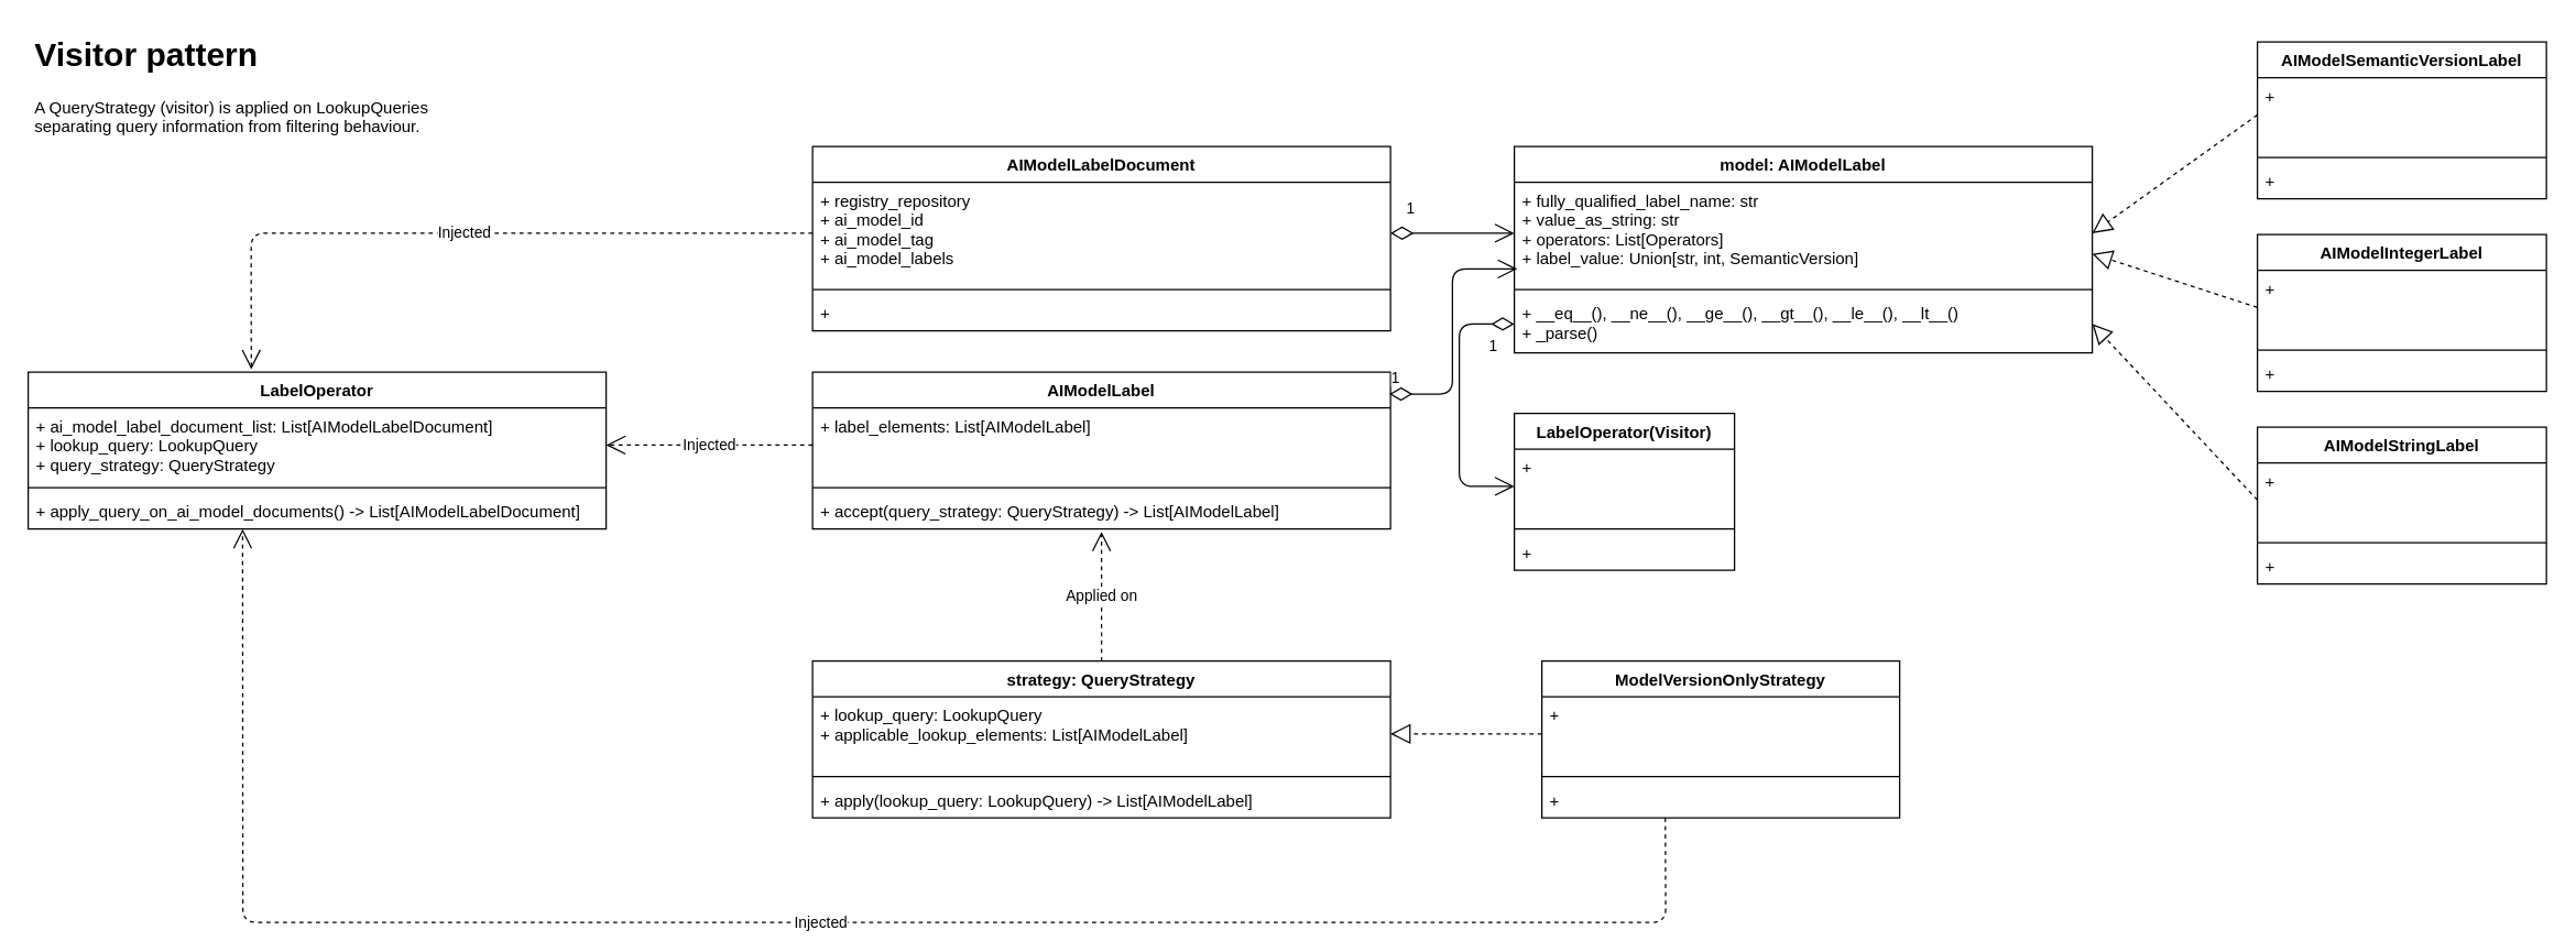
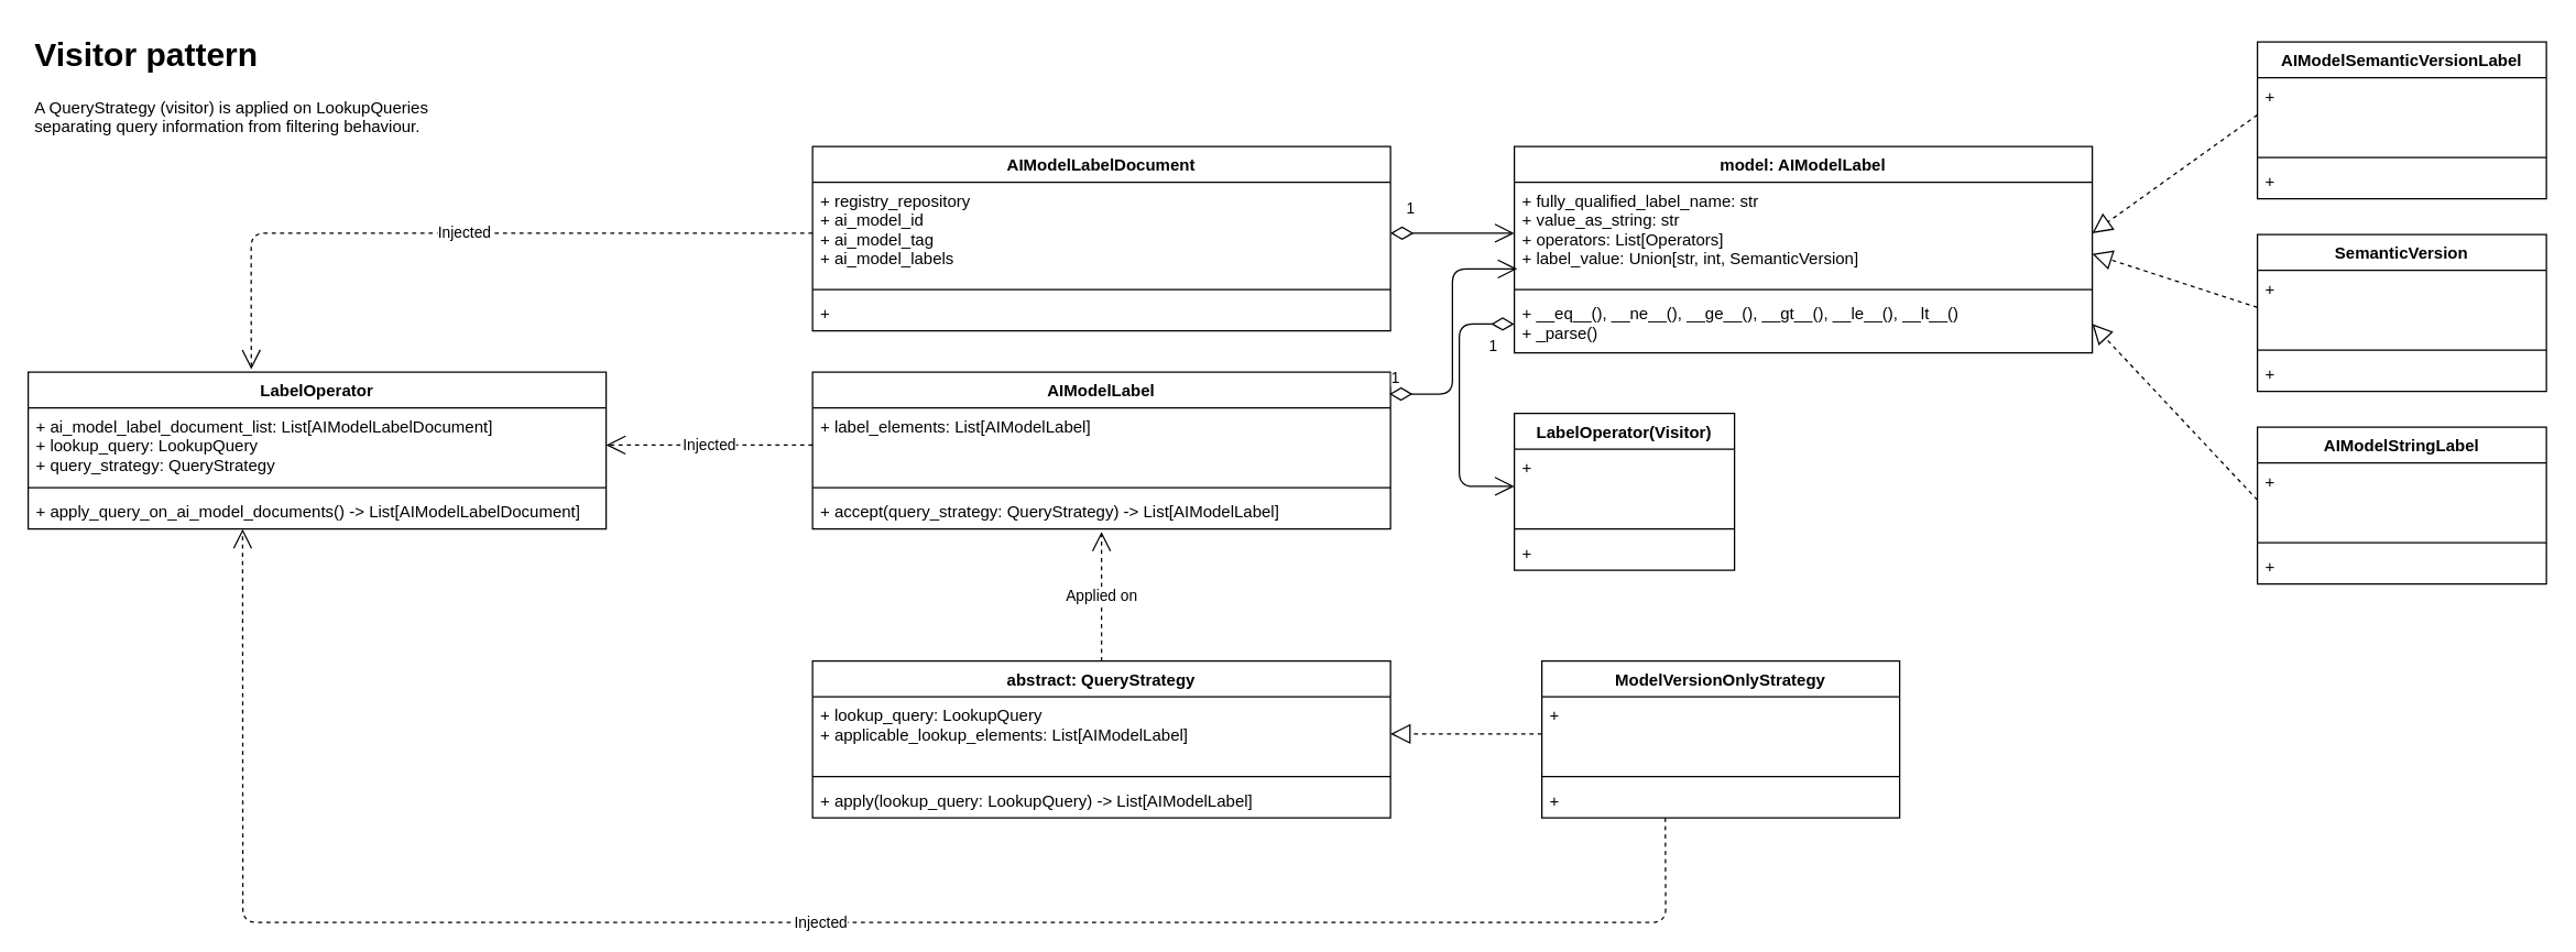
- <mxCell id="31" value="AIModelIntegerLabel" style="swimlane;fontStyle=1;align=center;verticalAlign=top;childLayout=stackLayout;horizontal=1;startSize=26;horizontalStack=0;resizeParent=1;resizeParentMax=0;resizeLast=0;collapsible=1;marginBottom=0;" vertex="1" parent="1"><mxGeometry x="1640" y="170" width="210" height="114" as="geometry" /></mxCell>
+ <mxCell id="31" value="SemanticVersion" style="swimlane;fontStyle=1;align=center;verticalAlign=top;childLayout=stackLayout;horizontal=1;startSize=26;horizontalStack=0;resizeParent=1;resizeParentMax=0;resizeLast=0;collapsible=1;marginBottom=0;" vertex="1" parent="1"><mxGeometry x="1640" y="170" width="210" height="114" as="geometry" /></mxCell>
- <mxCell id="14" value="strategy: QueryStrategy" style="swimlane;fontStyle=1;align=center;verticalAlign=top;childLayout=stackLayout;horizontal=1;startSize=26;horizontalStack=0;resizeParent=1;resizeParentMax=0;resizeLast=0;collapsible=1;marginBottom=0;" vertex="1" parent="1"><mxGeometry x="590" y="480" width="420" height="114" as="geometry" /></mxCell>
+ <mxCell id="14" value="abstract: QueryStrategy" style="swimlane;fontStyle=1;align=center;verticalAlign=top;childLayout=stackLayout;horizontal=1;startSize=26;horizontalStack=0;resizeParent=1;resizeParentMax=0;resizeLast=0;collapsible=1;marginBottom=0;" vertex="1" parent="1"><mxGeometry x="590" y="480" width="420" height="114" as="geometry" /></mxCell>
